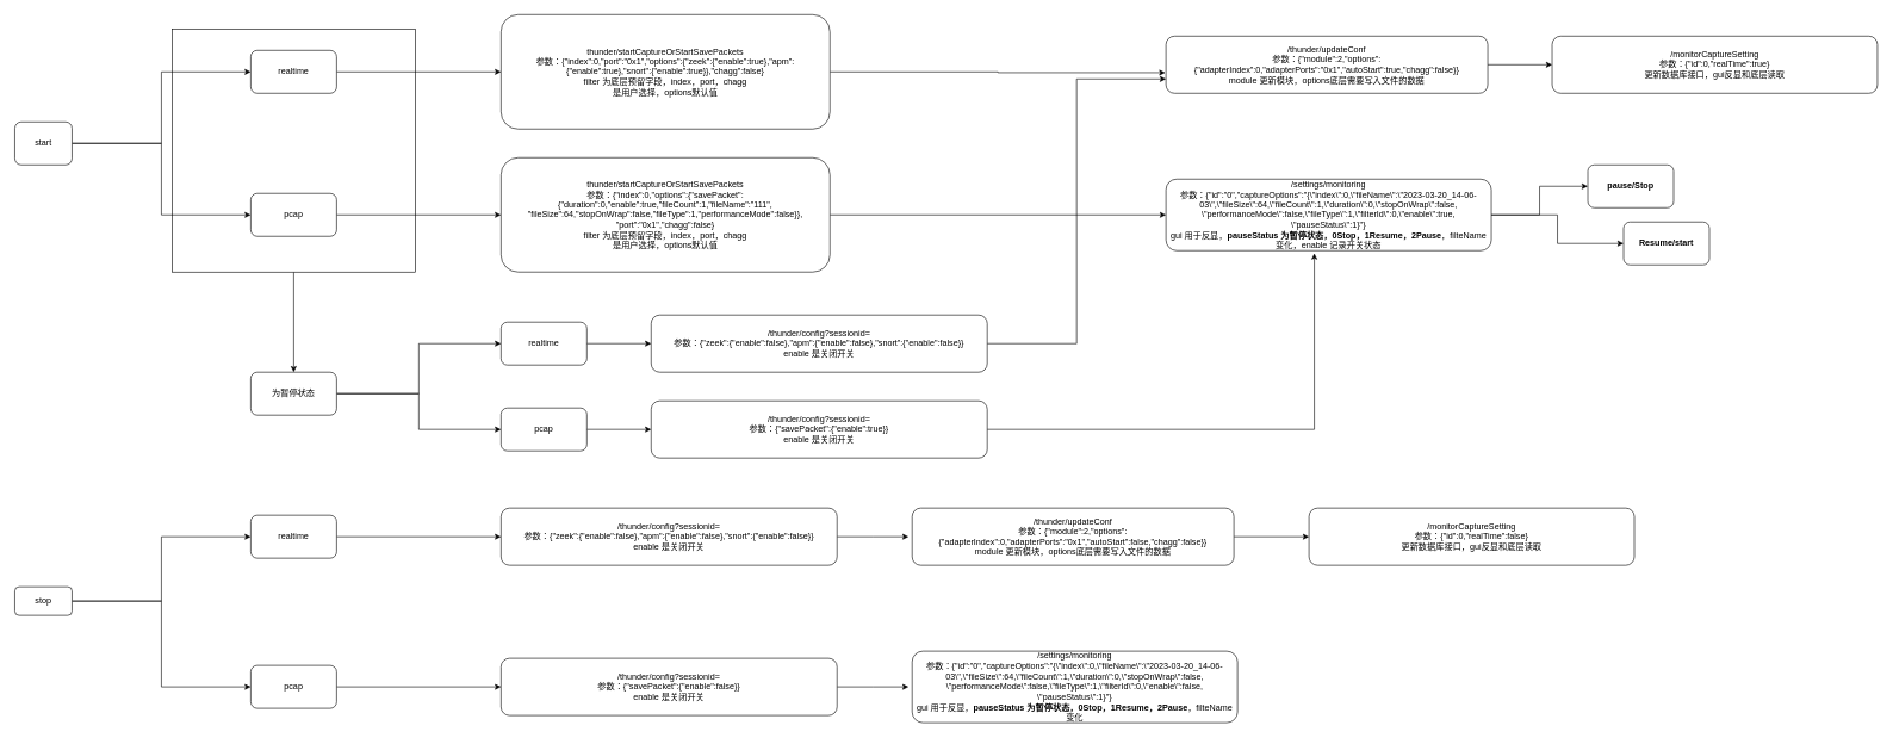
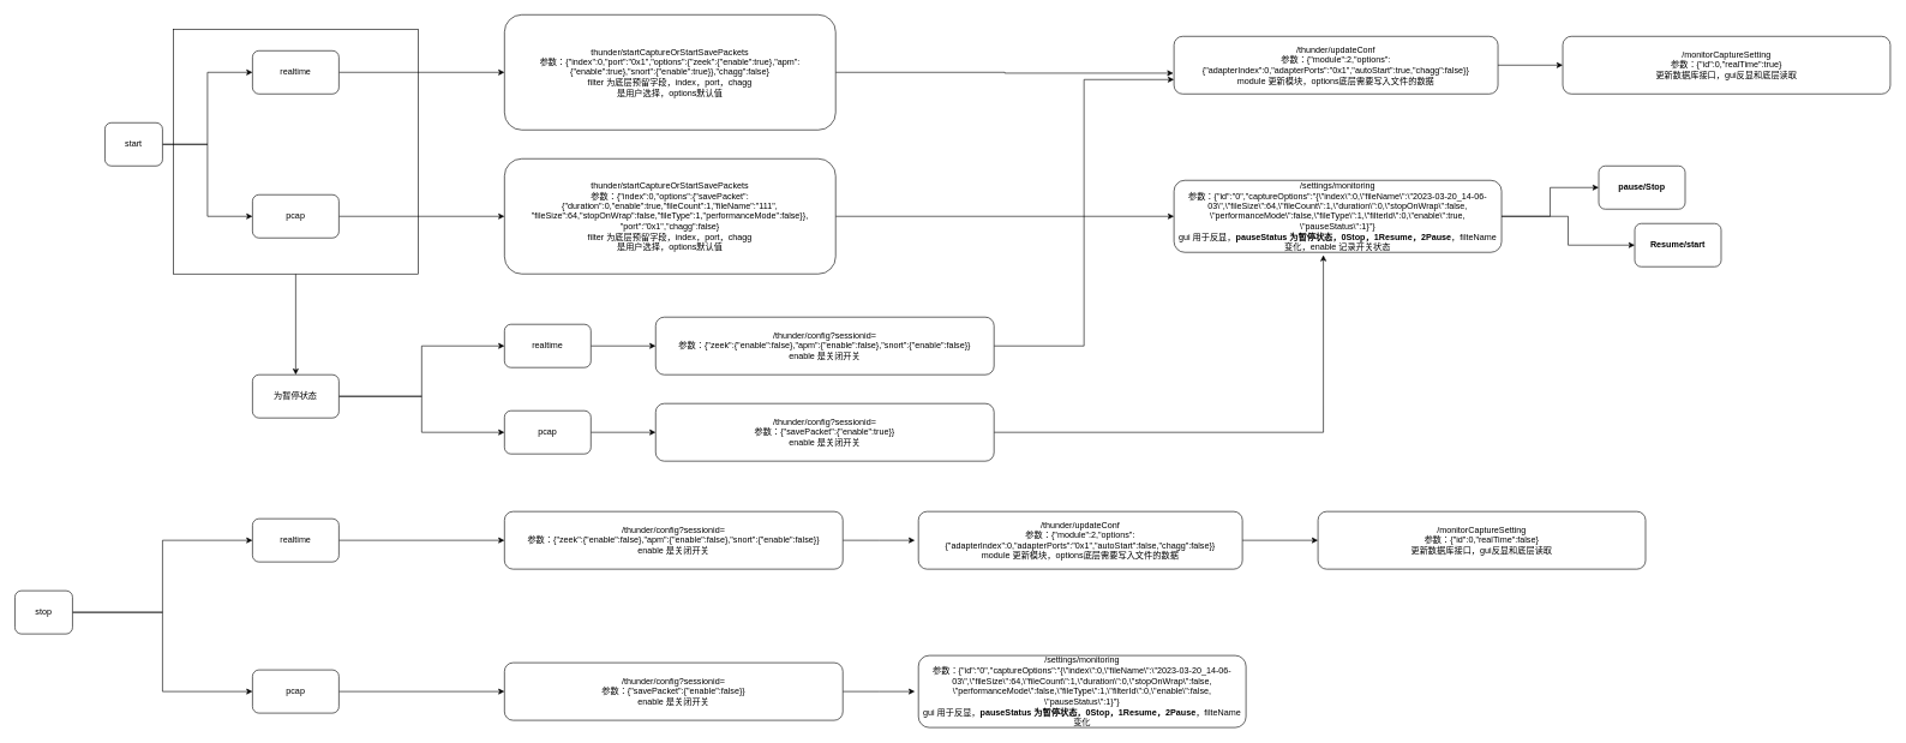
- <mxCell id="6" value="start" style="rounded=1;whiteSpace=wrap;html=1;" vertex="1" parent="1"><mxGeometry x="20" y="170" width="80" height="60" as="geometry" /></mxCell>
+ <mxCell id="6" value="start" style="rounded=1;whiteSpace=wrap;html=1;" vertex="1" parent="1"><mxGeometry x="145" y="170" width="80" height="60" as="geometry" /></mxCell>
- <mxCell id="31" value="stop" style="rounded=1;whiteSpace=wrap;html=1;" vertex="1" parent="1"><mxGeometry x="20" y="820" width="80" height="40" as="geometry" /></mxCell>
+ <mxCell id="31" value="stop" style="rounded=1;whiteSpace=wrap;html=1;" vertex="1" parent="1"><mxGeometry x="20" y="820" width="80" height="60" as="geometry" /></mxCell>
